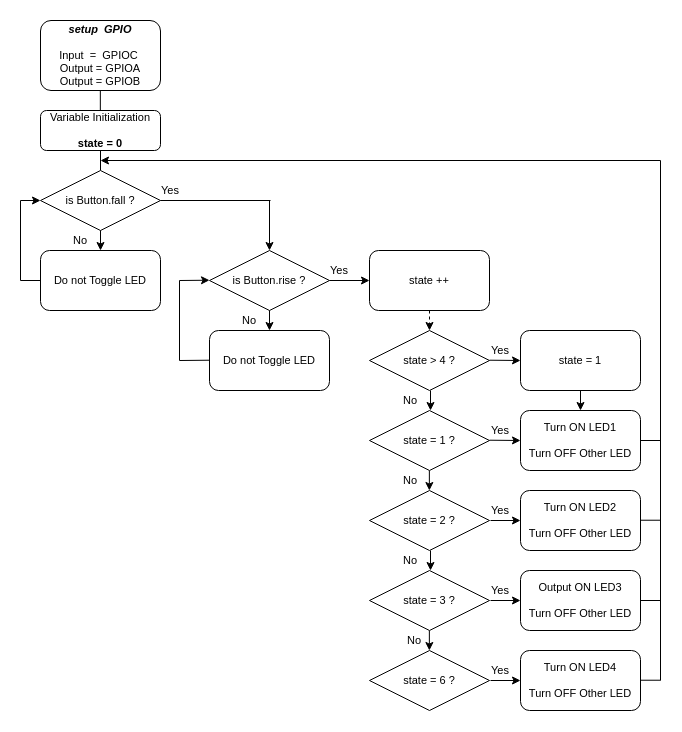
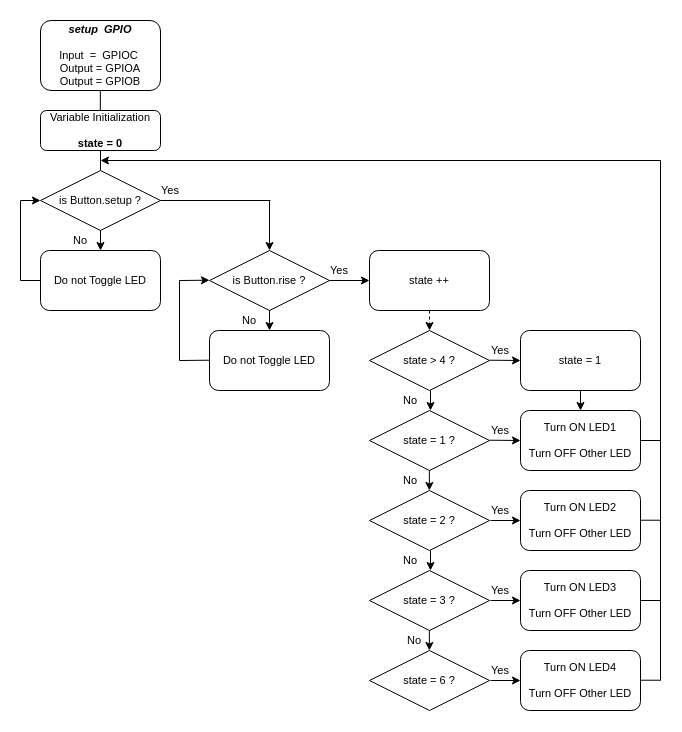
- <mxCell id="4" value="&lt;font style=&quot;font-size: 11px;&quot;&gt;is Button.fall ?&lt;/font&gt;" style="rhombus;whiteSpace=wrap;html=1;fontSize=11;" vertex="1" parent="1"><mxGeometry x="40" y="170" width="120" height="60" as="geometry" /></mxCell>
+ <mxCell id="4" value="&lt;font style=&quot;font-size: 11px;&quot;&gt;is Button.setup ?&lt;/font&gt;" style="rhombus;whiteSpace=wrap;html=1;fontSize=11;" vertex="1" parent="1"><mxGeometry x="40" y="170" width="120" height="60" as="geometry" /></mxCell>
- <mxCell id="54" value="&lt;font style=&quot;font-size: 11px&quot;&gt;Output ON LED3&lt;br&gt;&lt;br&gt;Turn OFF Other LED&lt;br style=&quot;font-size: 11px&quot;&gt;&lt;/font&gt;" style="rounded=1;whiteSpace=wrap;html=1;fontSize=11;glass=0;strokeWidth=1;shadow=0;" vertex="1" parent="1"><mxGeometry x="520" y="570" width="120" height="60" as="geometry" /></mxCell>
+ <mxCell id="54" value="&lt;font style=&quot;font-size: 11px&quot;&gt;Turn ON LED3&lt;br&gt;&lt;br&gt;Turn OFF Other LED&lt;br style=&quot;font-size: 11px&quot;&gt;&lt;/font&gt;" style="rounded=1;whiteSpace=wrap;html=1;fontSize=11;glass=0;strokeWidth=1;shadow=0;" vertex="1" parent="1"><mxGeometry x="520" y="570" width="120" height="60" as="geometry" /></mxCell>
